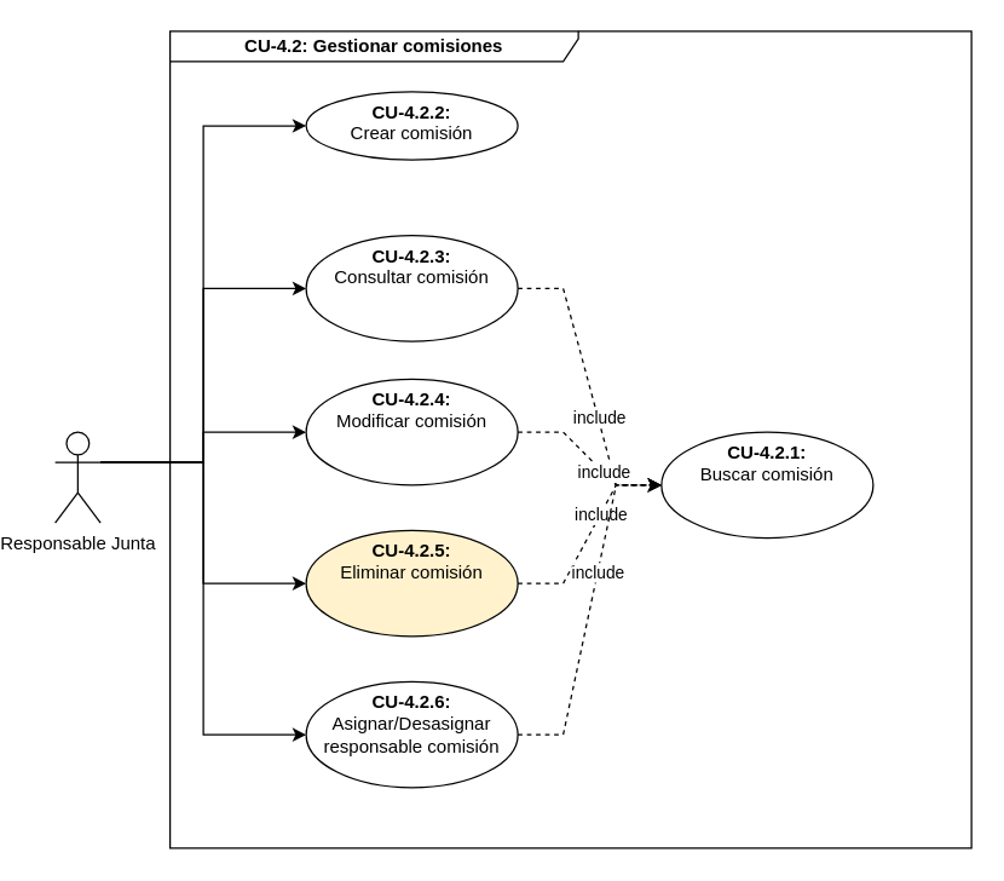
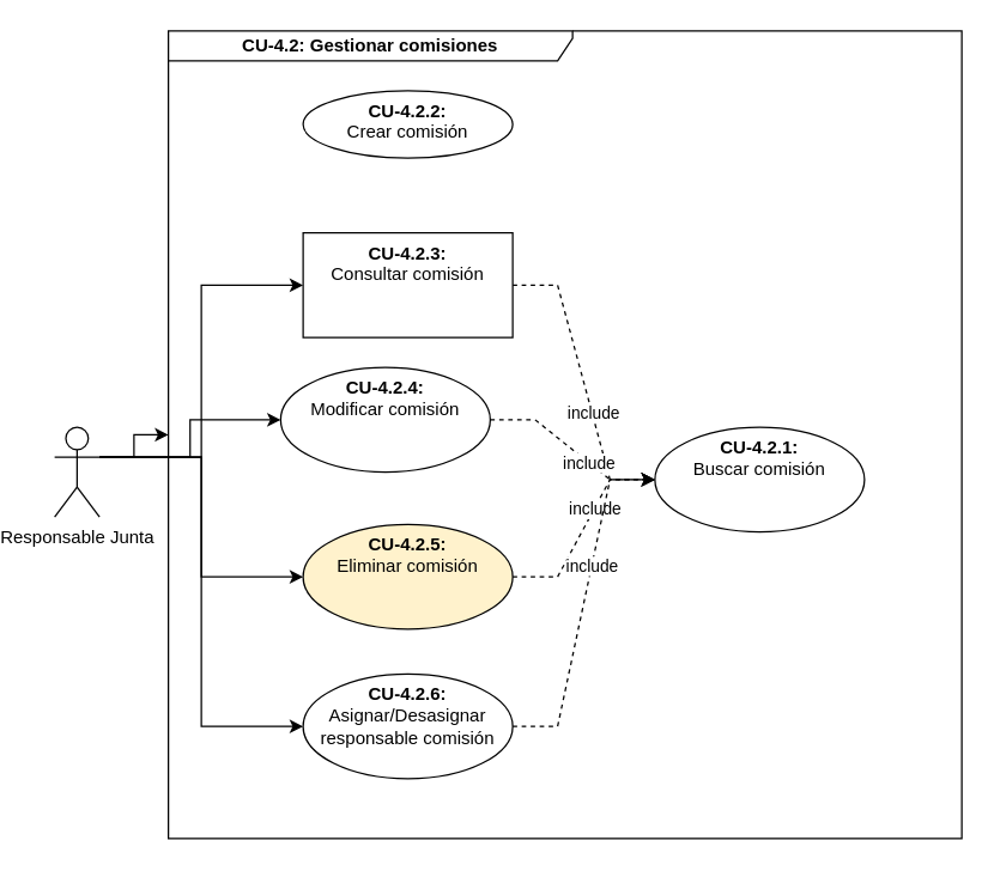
- <mxCell id="2" style="edgeStyle=orthogonalEdgeStyle;rounded=0;orthogonalLoop=1;jettySize=auto;html=1;exitX=1;exitY=0.333;exitDx=0;exitDy=0;exitPerimeter=0;entryX=0;entryY=0.5;entryDx=0;entryDy=0;" parent="1" source="14" target="7" edge="1"><mxGeometry relative="1" as="geometry"><mxPoint x="-59" y="145" as="sourcePoint" /></mxGeometry></mxCell>
+ <mxCell id="2" style="edgeStyle=orthogonalEdgeStyle;rounded=0;orthogonalLoop=1;jettySize=auto;html=1;exitX=1;exitY=0.333;exitDx=0;exitDy=0;exitPerimeter=0;" parent="1" source="14" target="5" edge="1"><mxGeometry relative="1" as="geometry"><mxPoint x="-59" y="145" as="sourcePoint" /></mxGeometry></mxCell>
- <mxCell id="10" value="&lt;b&gt;CU-4.2.3: &lt;br&gt;&lt;/b&gt;Consultar comisión" style="ellipse;whiteSpace=wrap;html=1;verticalAlign=top;" parent="1" vertex="1"><mxGeometry x="186" y="155" width="140" height="70" as="geometry" /></mxCell>
+ <mxCell id="10" value="&lt;b&gt;CU-4.2.3: &lt;br&gt;&lt;/b&gt;Consultar comisión" style="whiteSpace=wrap;html=1;verticalAlign=top;rounded=0;" parent="1" vertex="1"><mxGeometry x="186" y="155" width="140" height="70" as="geometry" /></mxCell>
- <mxCell id="11" value="&lt;b&gt;CU-4.2.4: &lt;br&gt;&lt;/b&gt;Modificar comisión" style="ellipse;whiteSpace=wrap;html=1;verticalAlign=top;" parent="1" vertex="1"><mxGeometry x="186" y="250" width="140" height="70" as="geometry" /></mxCell>
+ <mxCell id="11" value="&lt;b&gt;CU-4.2.4: &lt;br&gt;&lt;/b&gt;Modificar comisión" style="ellipse;whiteSpace=wrap;html=1;verticalAlign=top;" parent="1" vertex="1"><mxGeometry x="171" y="245" width="140" height="70" as="geometry" /></mxCell>
